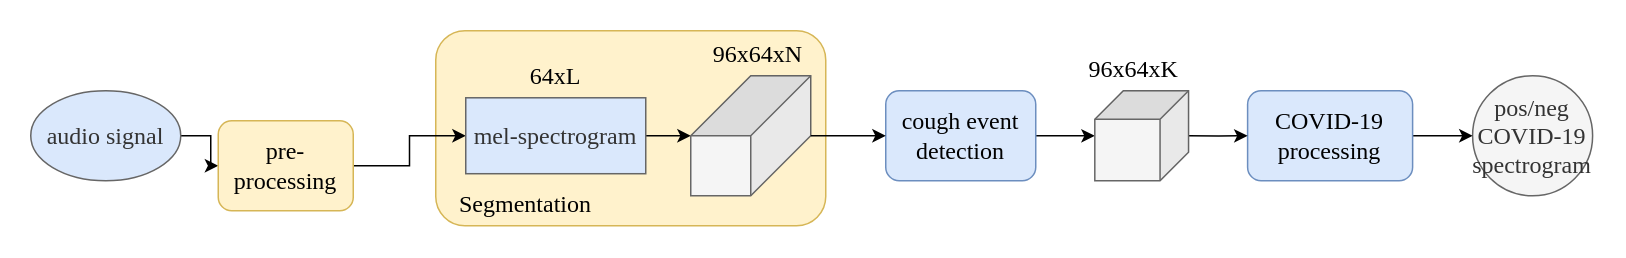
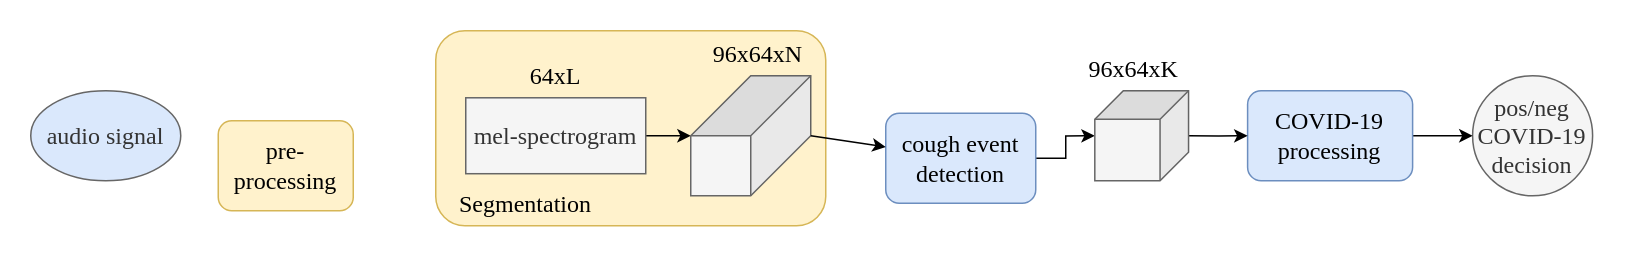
- <mxCell id="13" value="mel-spectrogram" style="rounded=0;whiteSpace=wrap;html=1;fontSize=16;fillColor=#dae8fc;strokeColor=#666666;fontColor=#333333;fontFamily=Comic Sans MS;" parent="1" vertex="1"><mxGeometry x="310" y="64.69" width="120" height="50.62" as="geometry" /></mxCell>
+ <mxCell id="13" value="mel-spectrogram" style="rounded=0;whiteSpace=wrap;html=1;fontSize=16;fillColor=#f5f5f5;strokeColor=#666666;fontColor=#333333;fontFamily=Comic Sans MS;" parent="1" vertex="1"><mxGeometry x="310" y="64.69" width="120" height="50.62" as="geometry" /></mxCell>
- <mxCell id="8" value="cough event detection" style="rounded=1;whiteSpace=wrap;html=1;fontSize=16;fillColor=#dae8fc;strokeColor=#6c8ebf;fontFamily=Comic Sans MS;" parent="1" vertex="1"><mxGeometry x="590" y="60" width="100" height="60" as="geometry" /></mxCell>
+ <mxCell id="8" value="cough event detection" style="rounded=1;whiteSpace=wrap;html=1;fontSize=16;fillColor=#dae8fc;strokeColor=#6c8ebf;fontFamily=Comic Sans MS;" parent="1" vertex="1"><mxGeometry x="590" y="75" width="100" height="60" as="geometry" /></mxCell>
- <mxCell id="9" value="pos/neg COVID-19 spectrogram" style="ellipse;whiteSpace=wrap;html=1;aspect=fixed;fontSize=16;fontFamily=Comic Sans MS;fillColor=#f5f5f5;strokeColor=#666666;fontColor=#333333;" parent="1" vertex="1"><mxGeometry x="981.24" y="50" width="80" height="80" as="geometry" /></mxCell>
+ <mxCell id="9" value="pos/neg COVID-19 decision" style="ellipse;whiteSpace=wrap;html=1;aspect=fixed;fontSize=16;fontFamily=Comic Sans MS;fillColor=#f5f5f5;strokeColor=#666666;fontColor=#333333;" parent="1" vertex="1"><mxGeometry x="981.24" y="50" width="80" height="80" as="geometry" /></mxCell>
- <mxCell id="3" value="" style="edgeStyle=orthogonalEdgeStyle;rounded=0;orthogonalLoop=1;jettySize=auto;html=1;" parent="1" source="4" target="6" edge="1"><mxGeometry relative="1" as="geometry" /></mxCell>
- <mxCell id="5" style="edgeStyle=orthogonalEdgeStyle;rounded=0;orthogonalLoop=1;jettySize=auto;html=1;entryX=0;entryY=0.5;entryDx=0;entryDy=0;" parent="1" source="6" target="13" edge="1"><mxGeometry relative="1" as="geometry" /></mxCell>
